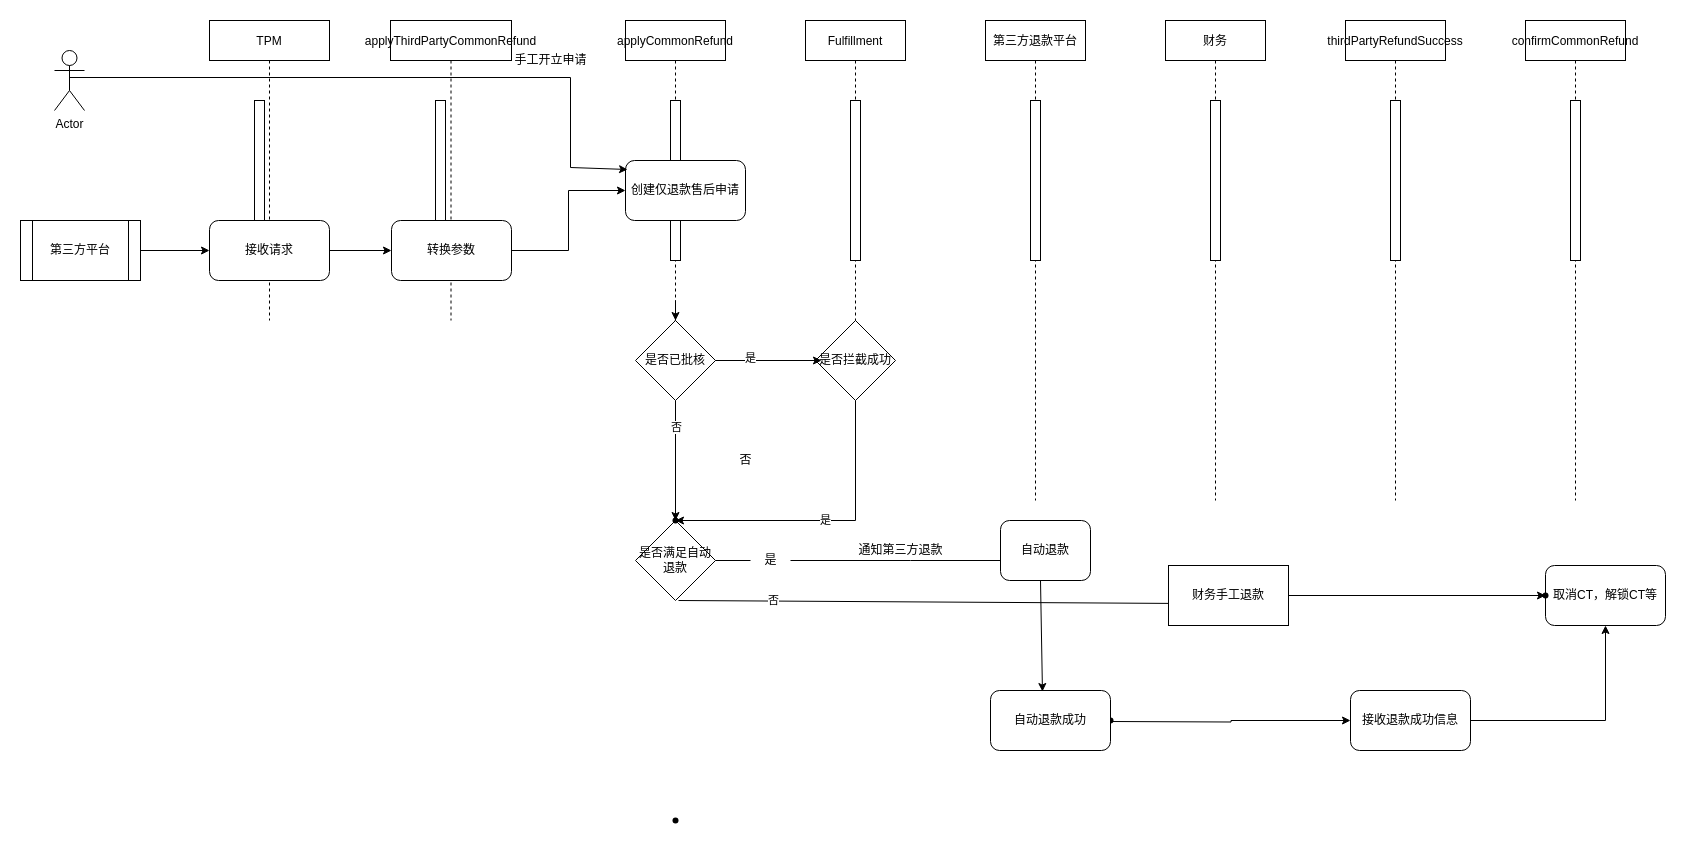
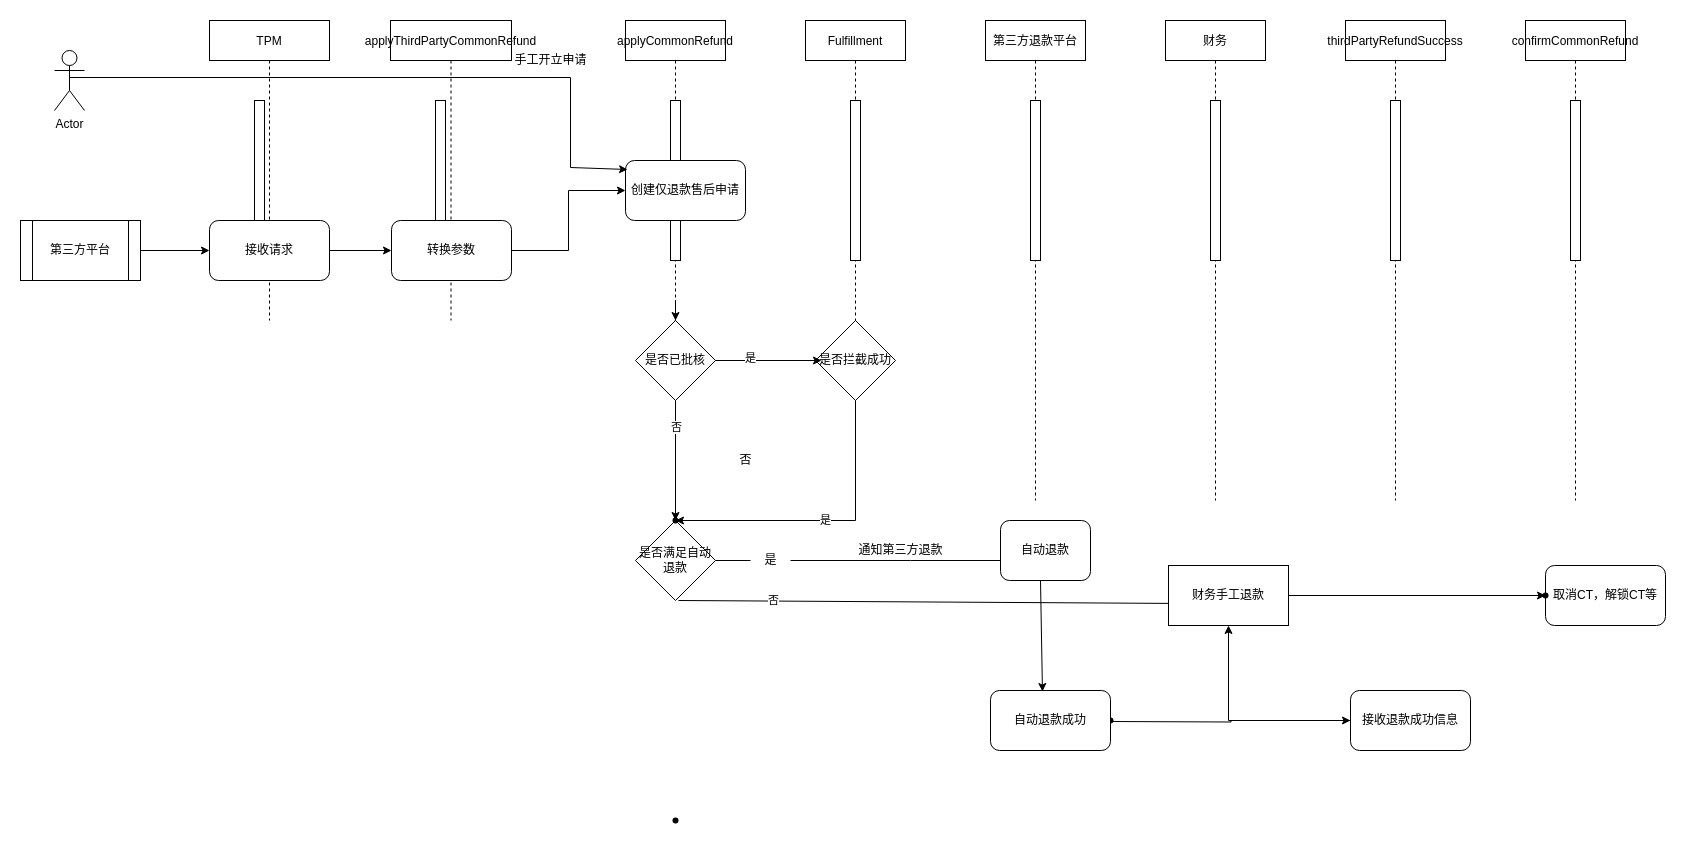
- <mxCell id="45" value="" style="edgeStyle=orthogonalEdgeStyle;rounded=0;orthogonalLoop=1;jettySize=auto;html=1;" edge="1" parent="1" source="46" target="47"><mxGeometry relative="1" as="geometry" /></mxCell>
+ <mxCell id="45" value="" style="edgeStyle=orthogonalEdgeStyle;rounded=0;orthogonalLoop=1;jettySize=auto;html=1;" edge="1" parent="1" source="46" target="40"><mxGeometry relative="1" as="geometry" /></mxCell>
